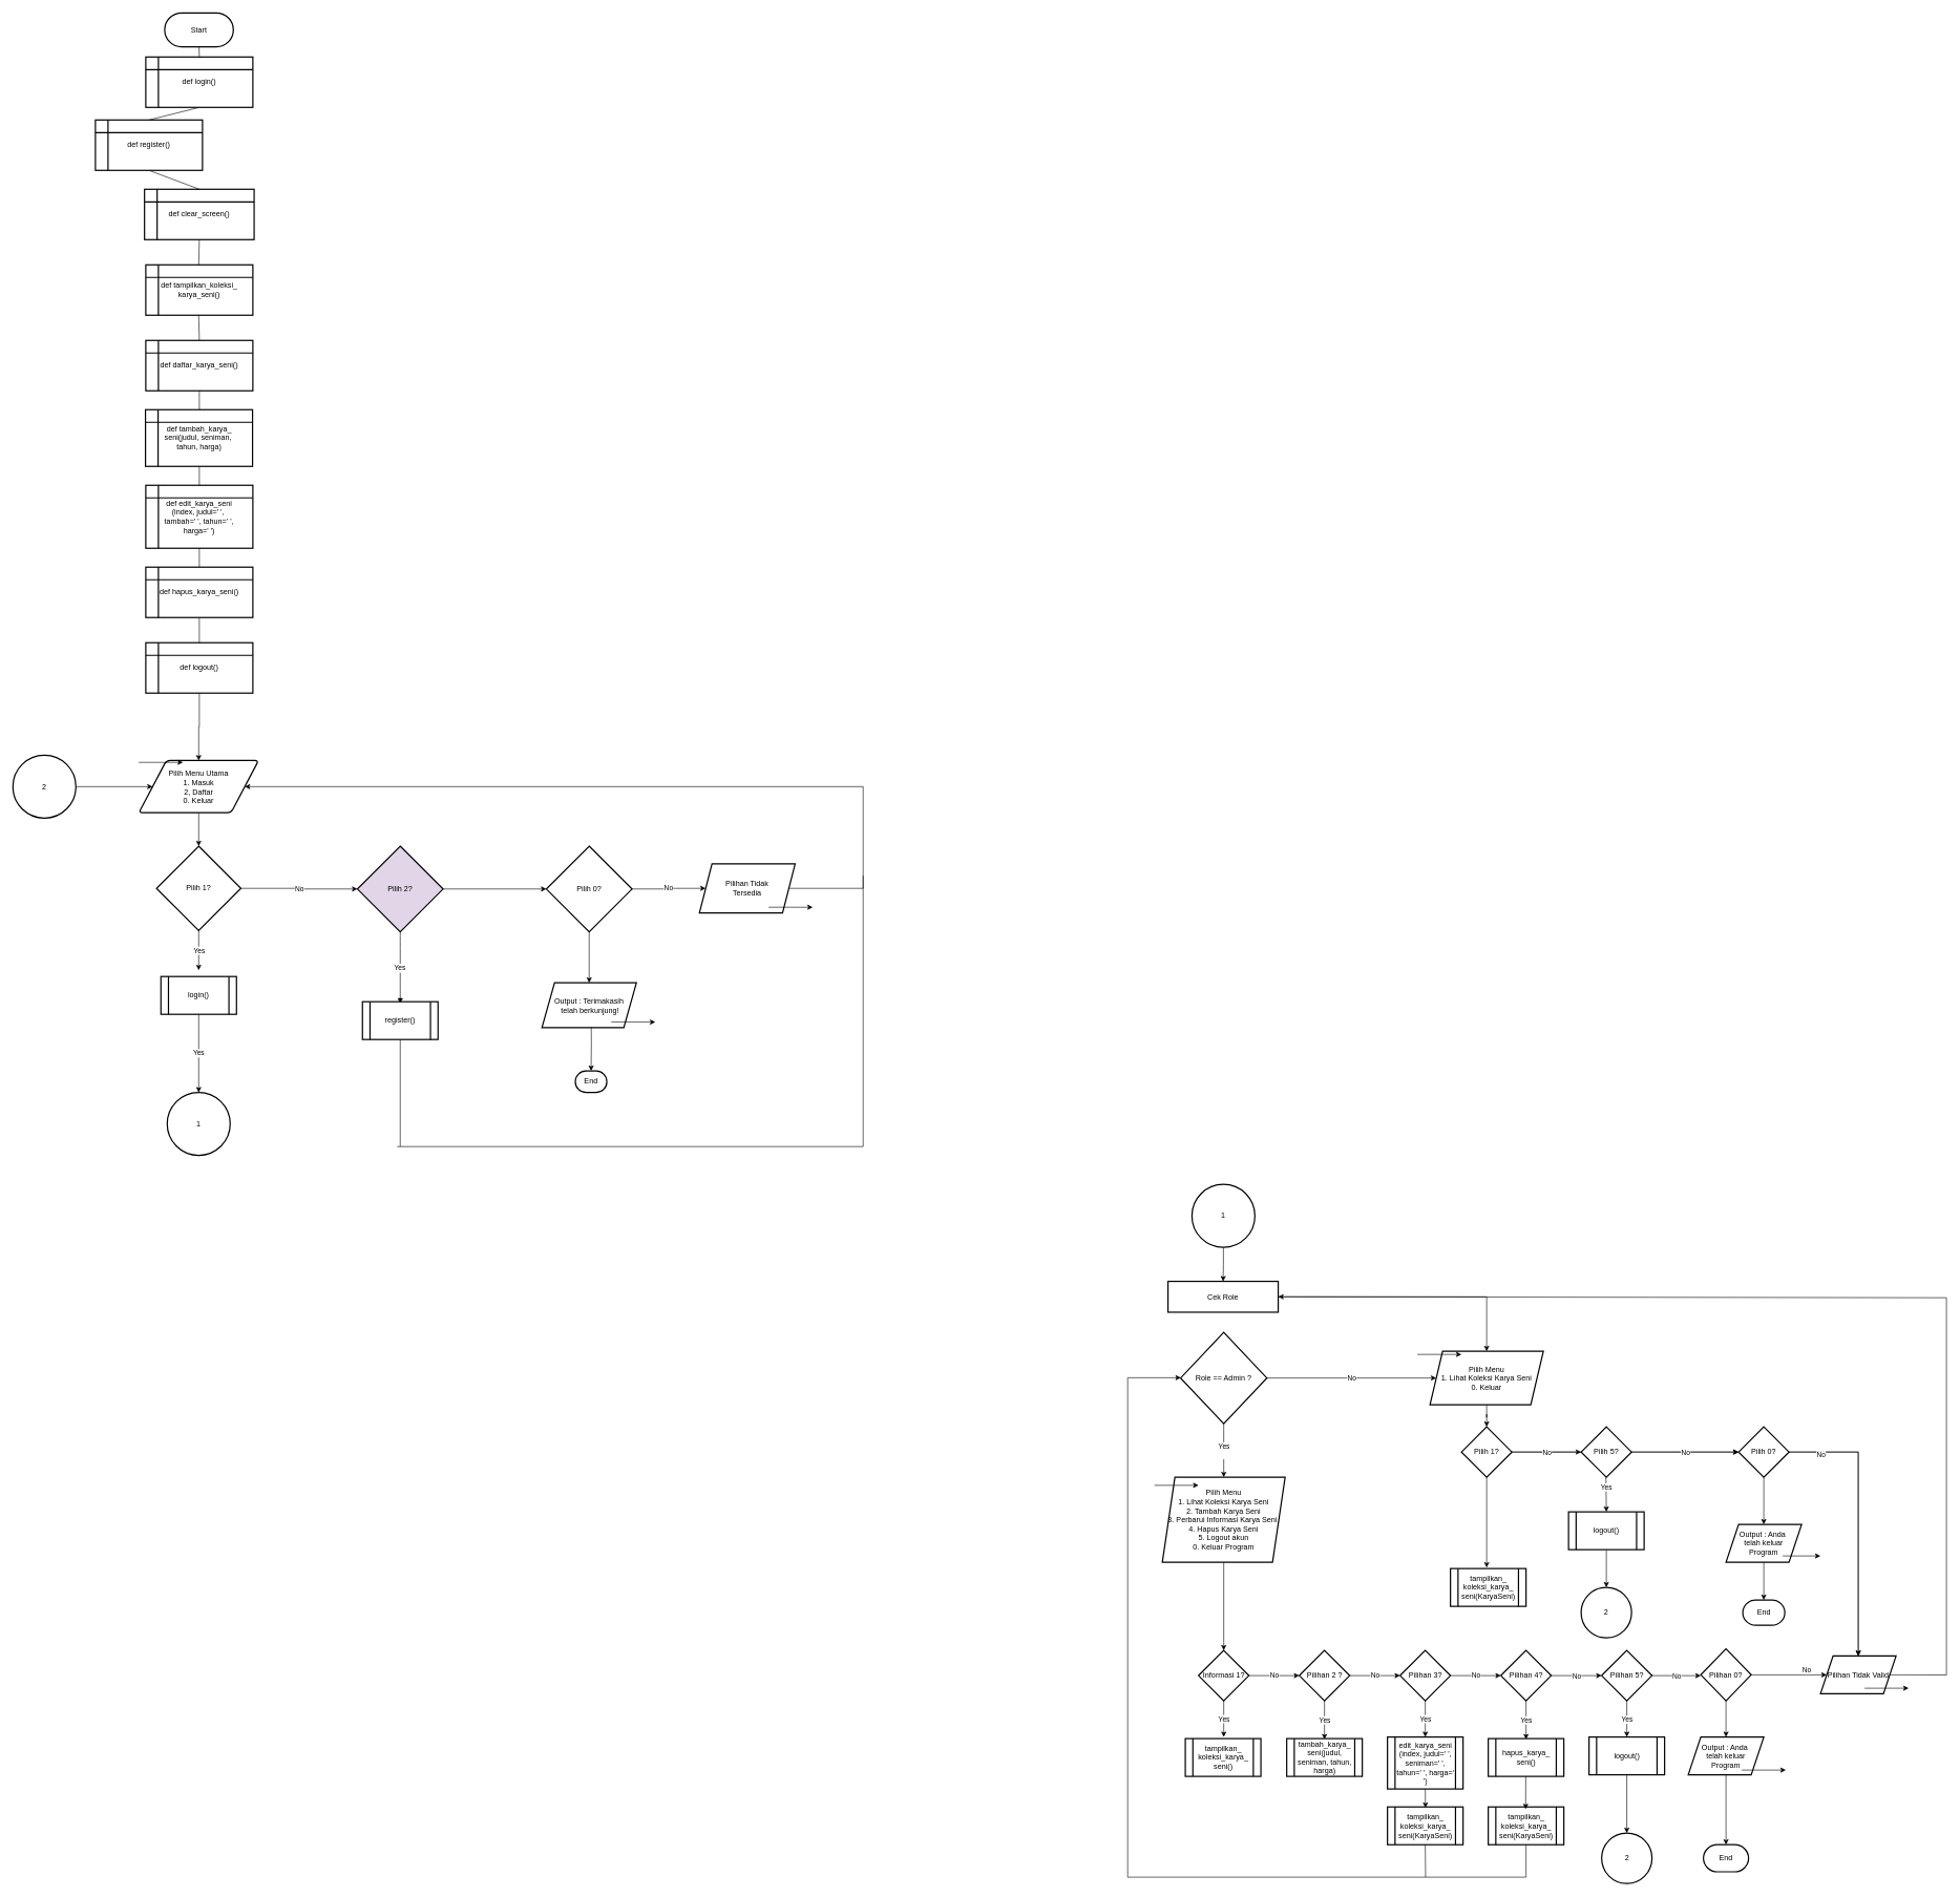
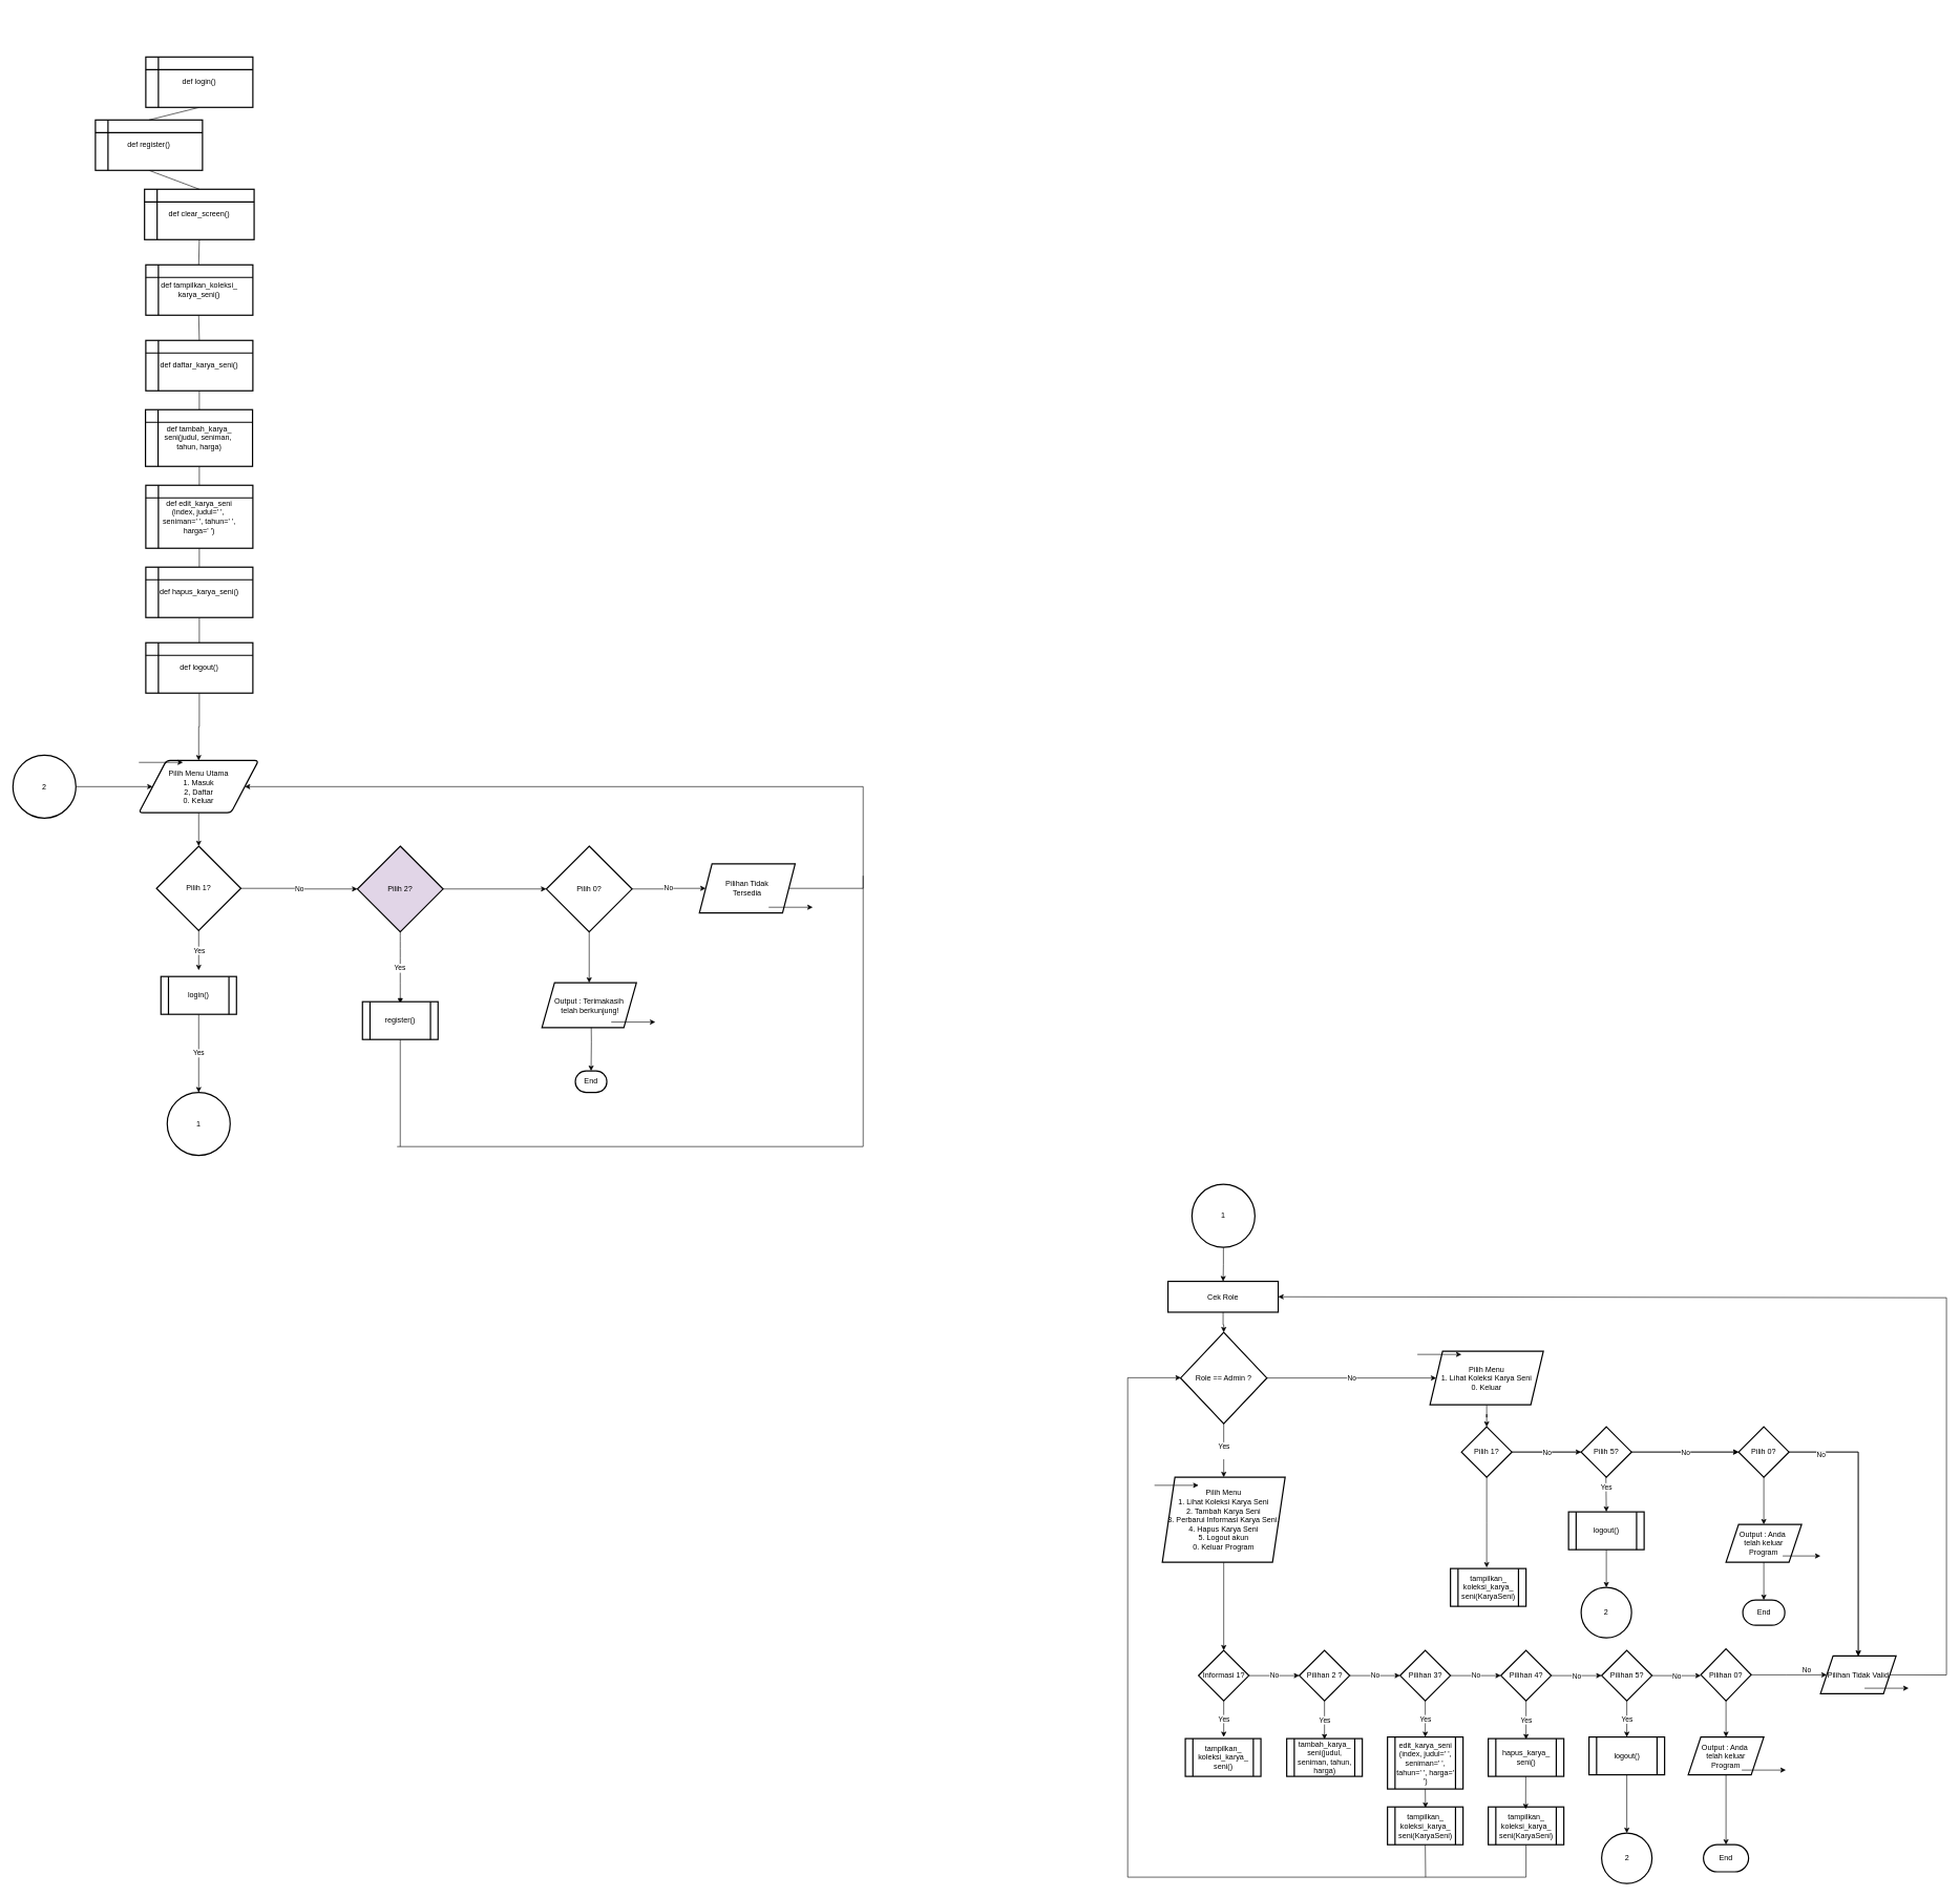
- <mxCell id="3" value="Start" style="rounded=1;whiteSpace=wrap;arcSize=50;strokeWidth=2;" parent="1" vertex="1"><mxGeometry x="261" y="20" width="109" height="54" as="geometry" /></mxCell>
- <mxCell id="105" value="" style="endArrow=none;html=1;rounded=0;entryX=0.5;entryY=1;entryDx=0;entryDy=0;exitX=0.5;exitY=0;exitDx=0;exitDy=0;" parent="1" source="121" target="3" edge="1"><mxGeometry width="50" height="50" relative="1" as="geometry"><mxPoint x="280" y="330" as="sourcePoint" /><mxPoint x="330" y="280" as="targetPoint" /></mxGeometry></mxCell>
- <mxCell id="113" value="def edit_karya_seni&lt;div&gt;(index, judul=' ',&amp;nbsp;&lt;/div&gt;&lt;div&gt;tambah=' ', tahun=' ',&lt;/div&gt;&lt;div&gt;harga=' ')&lt;/div&gt;" style="shape=internalStorage;whiteSpace=wrap;html=1;backgroundOutline=1;strokeWidth=2;" parent="1" vertex="1"><mxGeometry x="231" y="770" width="170" height="100" as="geometry" /></mxCell>
+ <mxCell id="113" value="def edit_karya_seni&lt;div&gt;(index, judul=' ',&amp;nbsp;&lt;/div&gt;&lt;div&gt;seniman=' ', tahun=' ',&lt;/div&gt;&lt;div&gt;harga=' ')&lt;/div&gt;" style="shape=internalStorage;whiteSpace=wrap;html=1;backgroundOutline=1;strokeWidth=2;" parent="1" vertex="1"><mxGeometry x="231" y="770" width="170" height="100" as="geometry" /></mxCell>
- <mxCell id="10" value="" style="edgeStyle=orthogonalEdgeStyle;rounded=0;orthogonalLoop=1;jettySize=auto;html=1;" parent="1" source="11" target="39" edge="1"><mxGeometry relative="1" as="geometry" /></mxCell>
+ <mxCell id="10" value="" style="edgeStyle=orthogonalEdgeStyle;rounded=0;orthogonalLoop=1;jettySize=auto;html=1;" parent="1" source="11" target="20" edge="1"><mxGeometry relative="1" as="geometry" /></mxCell>
